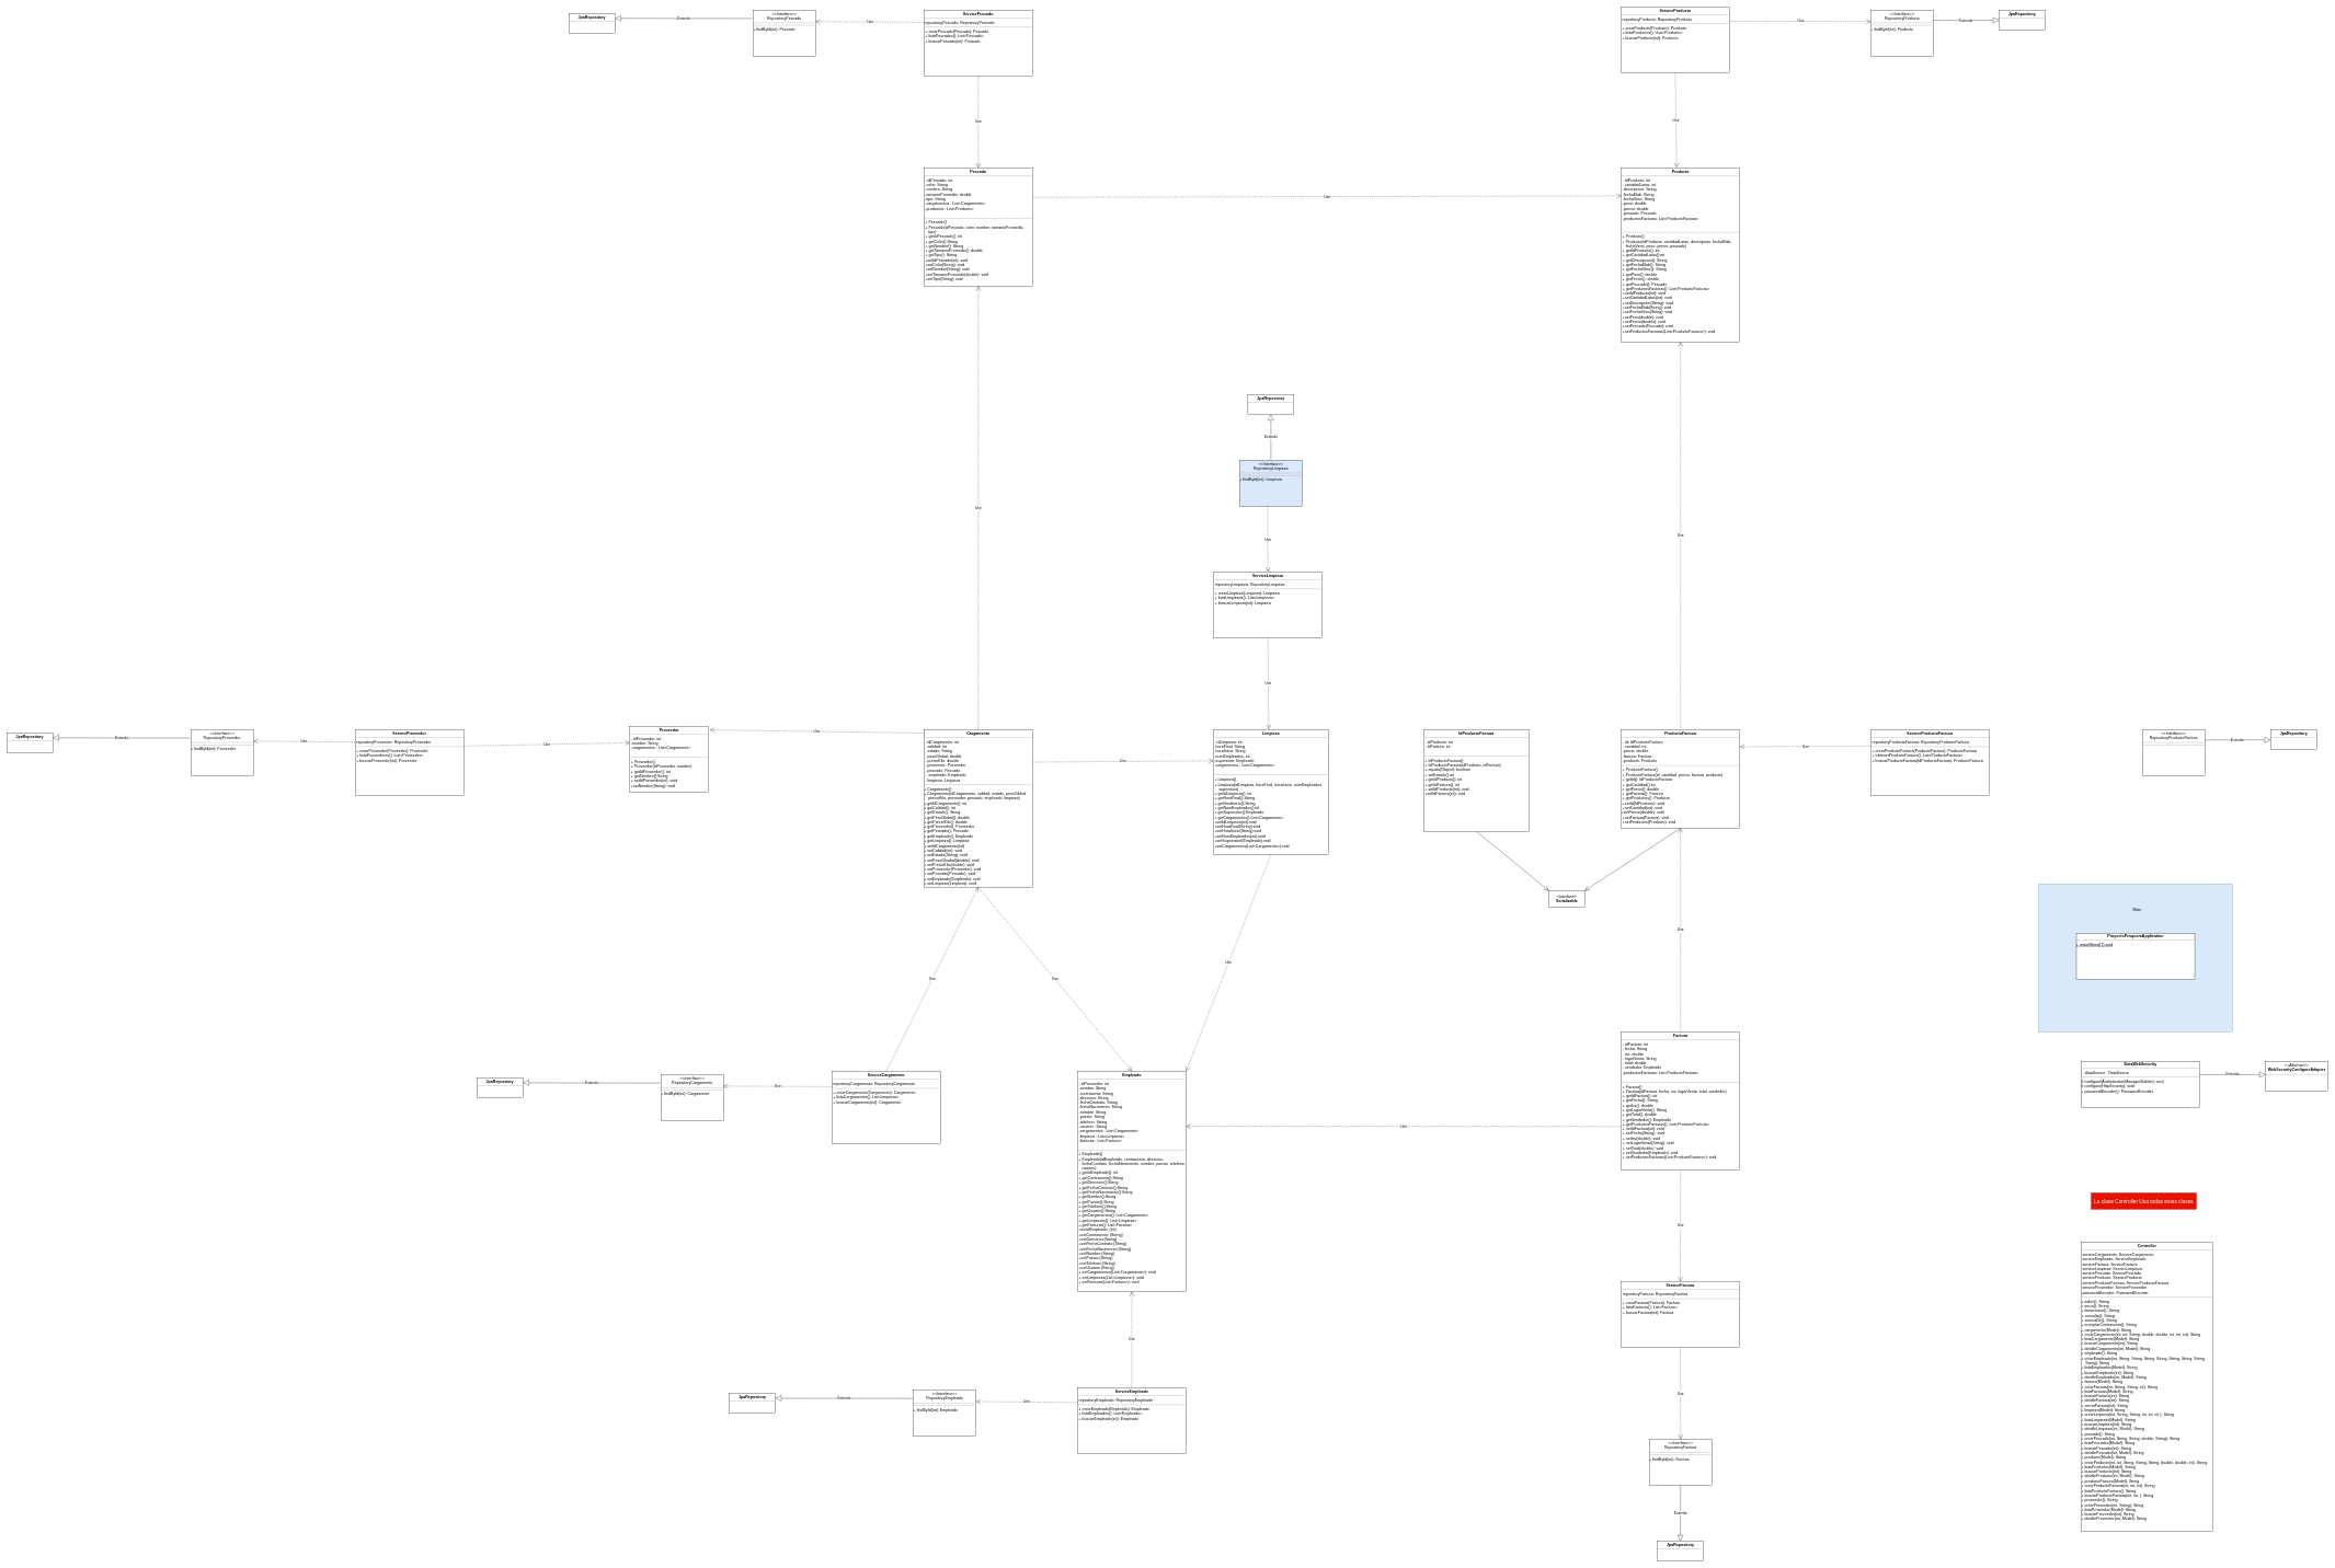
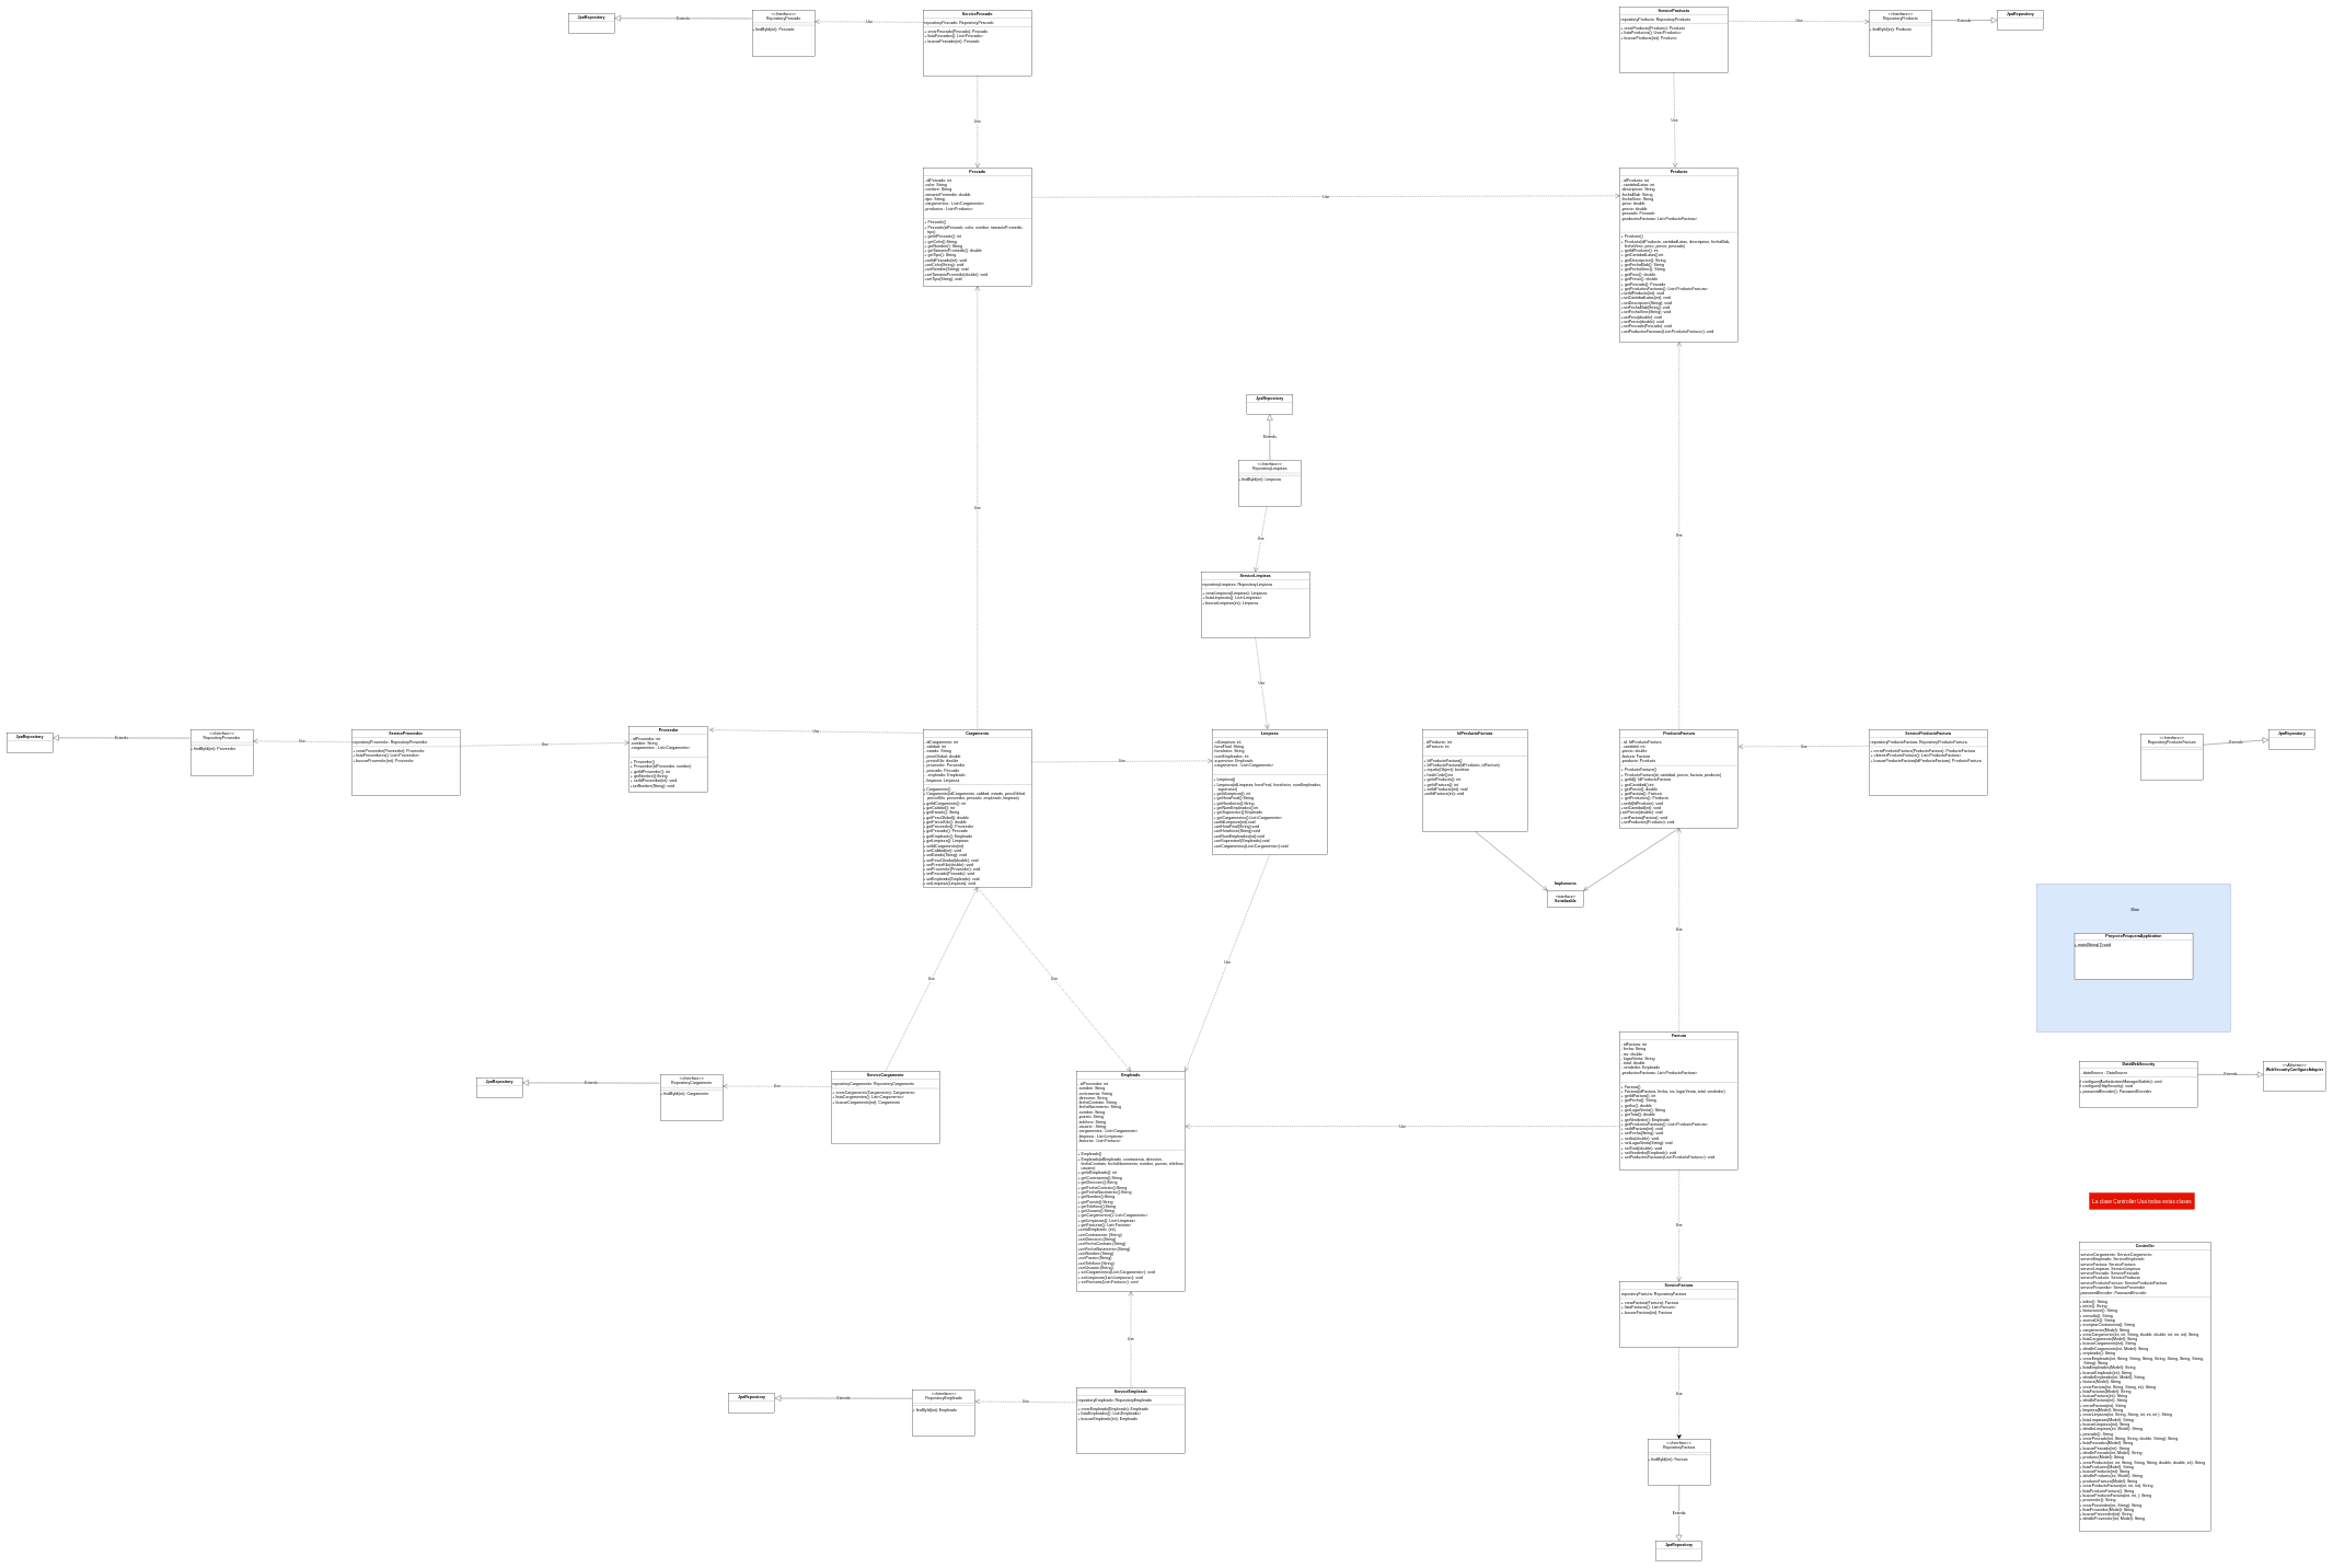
- <mxCell id="70" value="&lt;p style=&quot;margin: 0px ; margin-top: 4px ; text-align: center&quot;&gt;&lt;i&gt;&amp;lt;&amp;lt;Interface&amp;gt;&amp;gt;&lt;/i&gt;&lt;br&gt;RepositoryLimpieza&lt;/p&gt;&lt;hr size=&quot;1&quot;&gt;&lt;hr size=&quot;1&quot;&gt;+ findById(int): Limpieza" style="verticalAlign=top;align=left;overflow=fill;fontSize=12;fontFamily=Helvetica;html=1;fillColor=#dae8fc;" vertex="1" parent="1"><mxGeometry x="3770" y="1400" width="190" height="140" as="geometry" /></mxCell>
+ <mxCell id="70" value="&lt;p style=&quot;margin: 0px ; margin-top: 4px ; text-align: center&quot;&gt;&lt;i&gt;&amp;lt;&amp;lt;Interface&amp;gt;&amp;gt;&lt;/i&gt;&lt;br&gt;RepositoryLimpieza&lt;/p&gt;&lt;hr size=&quot;1&quot;&gt;&lt;hr size=&quot;1&quot;&gt;+ findById(int): Limpieza" style="verticalAlign=top;align=left;overflow=fill;fontSize=12;fontFamily=Helvetica;html=1;" vertex="1" parent="1"><mxGeometry x="3770" y="1400" width="190" height="140" as="geometry" /></mxCell>
- <mxCell id="33" value="&lt;p style=&quot;margin: 0px ; margin-top: 4px ; text-align: center&quot;&gt;&lt;b&gt;ServiceLimpieza&lt;/b&gt;&lt;br&gt;&lt;/p&gt;&lt;hr size=&quot;1&quot;&gt;&lt;p style=&quot;margin: 0px ; margin-left: 4px&quot;&gt;repositoryLimpieza: RepositoryLimpieza&lt;br&gt;&lt;/p&gt;&lt;hr size=&quot;1&quot;&gt;&lt;p style=&quot;margin: 0px ; margin-left: 4px&quot;&gt;+ crearLimpieza(Limpieza): Limpieza&lt;/p&gt;&lt;p style=&quot;margin: 0px ; margin-left: 4px&quot;&gt;+ listaLimpiezas(): List&amp;lt;Limpieza&amp;gt;&lt;/p&gt;&lt;p style=&quot;margin: 0px ; margin-left: 4px&quot;&gt;+ buscarLimpieza(int): Limpieza&lt;/p&gt;" style="verticalAlign=top;align=left;overflow=fill;fontSize=12;fontFamily=Helvetica;html=1;" vertex="1" parent="1"><mxGeometry x="3691" y="1740" width="330" height="200" as="geometry" /></mxCell>
+ <mxCell id="33" value="&lt;p style=&quot;margin: 0px ; margin-top: 4px ; text-align: center&quot;&gt;&lt;b&gt;ServiceLimpieza&lt;/b&gt;&lt;br&gt;&lt;/p&gt;&lt;hr size=&quot;1&quot;&gt;&lt;p style=&quot;margin: 0px ; margin-left: 4px&quot;&gt;repositoryLimpieza: RepositoryLimpieza&lt;br&gt;&lt;/p&gt;&lt;hr size=&quot;1&quot;&gt;&lt;p style=&quot;margin: 0px ; margin-left: 4px&quot;&gt;+ crearLimpieza(Limpieza): Limpieza&lt;/p&gt;&lt;p style=&quot;margin: 0px ; margin-left: 4px&quot;&gt;+ listaLimpiezas(): List&amp;lt;Limpieza&amp;gt;&lt;/p&gt;&lt;p style=&quot;margin: 0px ; margin-left: 4px&quot;&gt;+ buscarLimpieza(int): Limpieza&lt;/p&gt;" style="verticalAlign=top;align=left;overflow=fill;fontSize=12;fontFamily=Helvetica;html=1;" vertex="1" parent="1"><mxGeometry x="3656" y="1740" width="330" height="200" as="geometry" /></mxCell>
- <mxCell id="67" value="&lt;p style=&quot;margin: 0px ; margin-top: 4px ; text-align: center&quot;&gt;&lt;i&gt;&amp;lt;&amp;lt;Interface&amp;gt;&amp;gt;&lt;/i&gt;&lt;br&gt;RepositoryProductoFactura&lt;/p&gt;&lt;hr size=&quot;1&quot;&gt;&lt;hr size=&quot;1&quot;&gt;" style="verticalAlign=top;align=left;overflow=fill;fontSize=12;fontFamily=Helvetica;html=1;" vertex="1" parent="1"><mxGeometry x="6516.04" y="2220" width="190" height="140" as="geometry" /></mxCell>
+ <mxCell id="67" value="&lt;p style=&quot;margin: 0px ; margin-top: 4px ; text-align: center&quot;&gt;&lt;i&gt;&amp;lt;&amp;lt;Interface&amp;gt;&amp;gt;&lt;/i&gt;&lt;br&gt;RepositoryProductoFactura&lt;/p&gt;&lt;hr size=&quot;1&quot;&gt;&lt;hr size=&quot;1&quot;&gt;" style="verticalAlign=top;align=left;overflow=fill;fontSize=12;fontFamily=Helvetica;html=1;" vertex="1" parent="1"><mxGeometry x="6516.04" y="2235" width="190" height="140" as="geometry" /></mxCell>
- <mxCell id="17" value="&lt;p style=&quot;margin: 0px ; margin-top: 4px ; text-align: center&quot;&gt;&lt;b&gt;IdProductoFactura&lt;/b&gt;&lt;/p&gt;&lt;hr size=&quot;1&quot;&gt;&lt;p style=&quot;margin: 0px ; margin-left: 4px&quot;&gt;- idProducto: int&lt;/p&gt;&lt;p style=&quot;margin: 0px ; margin-left: 4px&quot;&gt;- idFactura: int&lt;/p&gt;&lt;p style=&quot;margin: 0px ; margin-left: 4px&quot;&gt;&lt;br&gt;&lt;/p&gt;&lt;hr size=&quot;1&quot;&gt;&lt;p style=&quot;margin: 0px ; margin-left: 4px&quot;&gt;+ IdProductoFactura()&lt;/p&gt;&lt;p style=&quot;margin: 0px ; margin-left: 4px&quot;&gt;+ IdProductoFactura(idProducto, idFactura)&lt;/p&gt;&lt;p style=&quot;margin: 0px ; margin-left: 4px&quot;&gt;+ equals(Object): boolean&lt;/p&gt;&lt;p style=&quot;margin: 0px ; margin-left: 4px&quot;&gt;+ setEstado():int&lt;br&gt;&lt;/p&gt;&lt;p style=&quot;margin: 0px ; margin-left: 4px&quot;&gt;+ getIdProducto(): int&lt;/p&gt;&lt;p style=&quot;margin: 0px ; margin-left: 4px&quot;&gt;+ getIdFactura(): int&lt;/p&gt;&lt;p style=&quot;margin: 0px ; margin-left: 4px&quot;&gt;+ setIdProducto(int): void&lt;/p&gt;&lt;p style=&quot;margin: 0px ; margin-left: 4px&quot;&gt;+setIdFactura(int): void&lt;/p&gt;&lt;p style=&quot;margin: 0px ; margin-left: 4px&quot;&gt;&lt;br&gt;&lt;/p&gt;" style="verticalAlign=top;align=left;overflow=fill;fontSize=12;fontFamily=Helvetica;html=1;" parent="1" vertex="1"><mxGeometry x="4330" y="2220" width="320" height="310" as="geometry" /></mxCell>
+ <mxCell id="17" value="&lt;p style=&quot;margin: 0px ; margin-top: 4px ; text-align: center&quot;&gt;&lt;b&gt;IdProductoFactura&lt;/b&gt;&lt;/p&gt;&lt;hr size=&quot;1&quot;&gt;&lt;p style=&quot;margin: 0px ; margin-left: 4px&quot;&gt;- idProducto: int&lt;/p&gt;&lt;p style=&quot;margin: 0px ; margin-left: 4px&quot;&gt;- idFactura: int&lt;/p&gt;&lt;p style=&quot;margin: 0px ; margin-left: 4px&quot;&gt;&lt;br&gt;&lt;/p&gt;&lt;hr size=&quot;1&quot;&gt;&lt;p style=&quot;margin: 0px ; margin-left: 4px&quot;&gt;+ IdProductoFactura()&lt;/p&gt;&lt;p style=&quot;margin: 0px ; margin-left: 4px&quot;&gt;+ IdProductoFactura(idProducto, idFactura)&lt;/p&gt;&lt;p style=&quot;margin: 0px ; margin-left: 4px&quot;&gt;+ equals(Object): boolean&lt;/p&gt;&lt;p style=&quot;margin: 0px ; margin-left: 4px&quot;&gt;+ hashCode():int&lt;br&gt;&lt;/p&gt;&lt;p style=&quot;margin: 0px ; margin-left: 4px&quot;&gt;+ getIdProducto(): int&lt;/p&gt;&lt;p style=&quot;margin: 0px ; margin-left: 4px&quot;&gt;+ getIdFactura(): int&lt;/p&gt;&lt;p style=&quot;margin: 0px ; margin-left: 4px&quot;&gt;+ setIdProducto(int): void&lt;/p&gt;&lt;p style=&quot;margin: 0px ; margin-left: 4px&quot;&gt;+setIdFactura(int): void&lt;/p&gt;&lt;p style=&quot;margin: 0px ; margin-left: 4px&quot;&gt;&lt;br&gt;&lt;/p&gt;" style="verticalAlign=top;align=left;overflow=fill;fontSize=12;fontFamily=Helvetica;html=1;" parent="1" vertex="1"><mxGeometry x="4330" y="2220" width="320" height="310" as="geometry" /></mxCell>
- <mxCell id="27" value="&lt;p style=&quot;margin: 0px ; margin-top: 4px ; text-align: center&quot;&gt;&lt;b&gt;ServiceProveedor&lt;/b&gt;&lt;br&gt;&lt;/p&gt;&lt;hr size=&quot;1&quot;&gt;&lt;p style=&quot;margin: 0px ; margin-left: 4px&quot;&gt;repositoryProveedor: RepositoryProveedor&lt;br&gt;&lt;/p&gt;&lt;hr size=&quot;1&quot;&gt;&lt;p style=&quot;margin: 0px ; margin-left: 4px&quot;&gt;+ crearProveedor(Proveedor): Proveedor&lt;/p&gt;&lt;p style=&quot;margin: 0px ; margin-left: 4px&quot;&gt;+ listaProveedores(): List&amp;lt;Proveedor&amp;gt;&lt;/p&gt;&lt;p style=&quot;margin: 0px ; margin-left: 4px&quot;&gt;+ buscarProveedor(int): Proveedor&lt;/p&gt;" style="verticalAlign=top;align=left;overflow=fill;fontSize=12;fontFamily=Helvetica;html=1;" vertex="1" parent="1"><mxGeometry x="1080" y="2220" width="330" height="200" as="geometry" /></mxCell>
+ <mxCell id="27" value="&lt;p style=&quot;margin: 0px ; margin-top: 4px ; text-align: center&quot;&gt;&lt;b&gt;ServiceProveedor&lt;/b&gt;&lt;br&gt;&lt;/p&gt;&lt;hr size=&quot;1&quot;&gt;&lt;p style=&quot;margin: 0px ; margin-left: 4px&quot;&gt;repositoryProveedor: RepositoryProveedor&lt;br&gt;&lt;/p&gt;&lt;hr size=&quot;1&quot;&gt;&lt;p style=&quot;margin: 0px ; margin-left: 4px&quot;&gt;+ crearProveedor(Proveedor): Proveedor&lt;/p&gt;&lt;p style=&quot;margin: 0px ; margin-left: 4px&quot;&gt;+ listaProveedores(): List&amp;lt;Proveedor&amp;gt;&lt;/p&gt;&lt;p style=&quot;margin: 0px ; margin-left: 4px&quot;&gt;+ buscarProveedor(int): Proveedor&lt;/p&gt;" style="verticalAlign=top;align=left;overflow=fill;fontSize=12;fontFamily=Helvetica;html=1;" vertex="1" parent="1"><mxGeometry x="1070" y="2220" width="330" height="200" as="geometry" /></mxCell>
+ <mxCell id="19" value="Implements" style="text;align=center;fontStyle=1;verticalAlign=middle;spacingLeft=3;spacingRight=3;strokeColor=none;rotatable=0;points=[[0,0.5],[1,0.5]];portConstraint=eastwest;" parent="1" vertex="1"><mxGeometry x="4725" y="2674" width="80" height="26" as="geometry" /></mxCell>
- <mxCell id="25" value="&lt;p style=&quot;margin: 0px ; margin-top: 4px ; text-align: center&quot;&gt;&lt;b&gt;ServiceCargamento&lt;/b&gt;&lt;br&gt;&lt;/p&gt;&lt;hr size=&quot;1&quot;&gt;&lt;p style=&quot;margin: 0px ; margin-left: 4px&quot;&gt;repositoryCargamento: RepositoryCargamento&lt;br&gt;&lt;/p&gt;&lt;hr size=&quot;1&quot;&gt;&lt;p style=&quot;margin: 0px ; margin-left: 4px&quot;&gt;+ crearCargamento(Cargamento): Cargamento&lt;/p&gt;&lt;p style=&quot;margin: 0px ; margin-left: 4px&quot;&gt;+ listaCargamentos(): List&amp;lt;Limpieza&amp;gt;&lt;/p&gt;&lt;p style=&quot;margin: 0px ; margin-left: 4px&quot;&gt;+ buscarCargamento(int): Cargamento&lt;/p&gt;" style="verticalAlign=top;align=left;overflow=fill;fontSize=12;fontFamily=Helvetica;html=1;" vertex="1" parent="1"><mxGeometry x="2530" y="3260" width="330" height="220" as="geometry" /></mxCell>
+ <mxCell id="25" value="&lt;p style=&quot;margin: 0px ; margin-top: 4px ; text-align: center&quot;&gt;&lt;b&gt;ServiceCargamento&lt;/b&gt;&lt;br&gt;&lt;/p&gt;&lt;hr size=&quot;1&quot;&gt;&lt;p style=&quot;margin: 0px ; margin-left: 4px&quot;&gt;repositoryCargamento: RepositoryCargamento&lt;br&gt;&lt;/p&gt;&lt;hr size=&quot;1&quot;&gt;&lt;p style=&quot;margin: 0px ; margin-left: 4px&quot;&gt;+ crearCargamento(Cargamento): Cargamento&lt;/p&gt;&lt;p style=&quot;margin: 0px ; margin-left: 4px&quot;&gt;+ listaCargamentos(): List&amp;lt;Cargamento&amp;gt;&lt;/p&gt;&lt;p style=&quot;margin: 0px ; margin-left: 4px&quot;&gt;+ buscarCargamento(int): Cargamento&lt;/p&gt;" style="verticalAlign=top;align=left;overflow=fill;fontSize=12;fontFamily=Helvetica;html=1;" vertex="1" parent="1"><mxGeometry x="2530" y="3260" width="330" height="220" as="geometry" /></mxCell>
- <mxCell id="62" value="Use" style="endArrow=open;endSize=12;dashed=1;html=1;exitX=0.5;exitY=1;exitDx=0;exitDy=0;entryX=0.5;entryY=0;entryDx=0;entryDy=0;" edge="1" parent="1" target="59" source="39"><mxGeometry width="160" relative="1" as="geometry"><mxPoint x="5429.34" y="4438" as="sourcePoint" /><mxPoint x="5140" y="4490" as="targetPoint" /></mxGeometry></mxCell>
+ <mxCell id="62" value="Use" style="endArrow=classic;endSize=12;dashed=1;html=1;exitX=0.5;exitY=1;exitDx=0;exitDy=0;entryX=0.5;entryY=0;entryDx=0;entryDy=0;" edge="1" parent="1" target="59" source="39"><mxGeometry width="160" relative="1" as="geometry"><mxPoint x="5429.34" y="4438" as="sourcePoint" /><mxPoint x="5140" y="4490" as="targetPoint" /></mxGeometry></mxCell>
